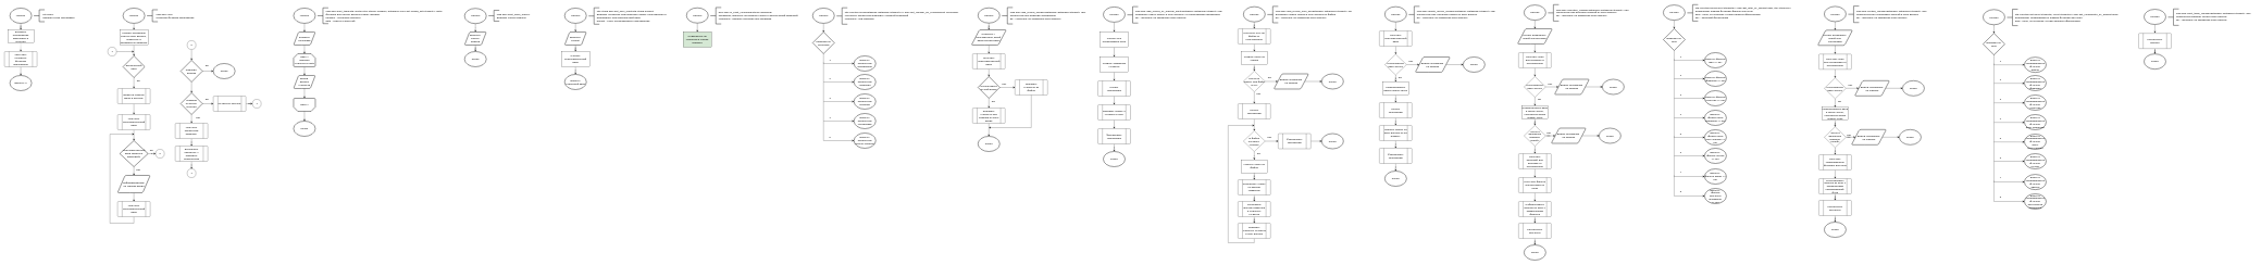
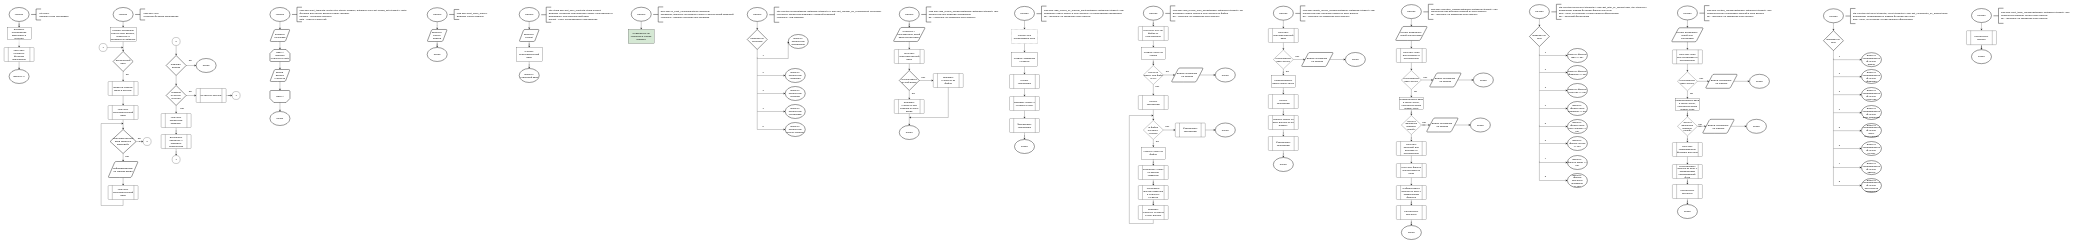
- <mxCell id="134" value="Считать все необходимые поля" style="rounded=0;whiteSpace=wrap;html=1;" parent="1" vertex="1"><mxGeometry x="5056" y="146" width="130" height="70" as="geometry" /></mxCell>
+ <mxCell id="134" value="Считать все необходимые поля" style="rounded=0;whiteSpace=wrap;html=1;dashed=1;" parent="1" vertex="1"><mxGeometry x="5056" y="146" width="130" height="70" as="geometry" /></mxCell>
- <mxCell id="97" value="Вернуть обработчик добавления" style="strokeWidth=2;html=1;shape=mxgraph.flowchart.start_2;whiteSpace=wrap;" parent="1" vertex="1"><mxGeometry x="3925" y="256" width="100" height="70" as="geometry" /></mxCell>
+ <mxCell id="97" value="Вернуть обработчик добавления" style="strokeWidth=2;html=1;shape=mxgraph.flowchart.start_2;whiteSpace=wrap;" parent="1" vertex="1"><mxGeometry x="3940" y="171" width="100" height="70" as="geometry" /></mxCell>
